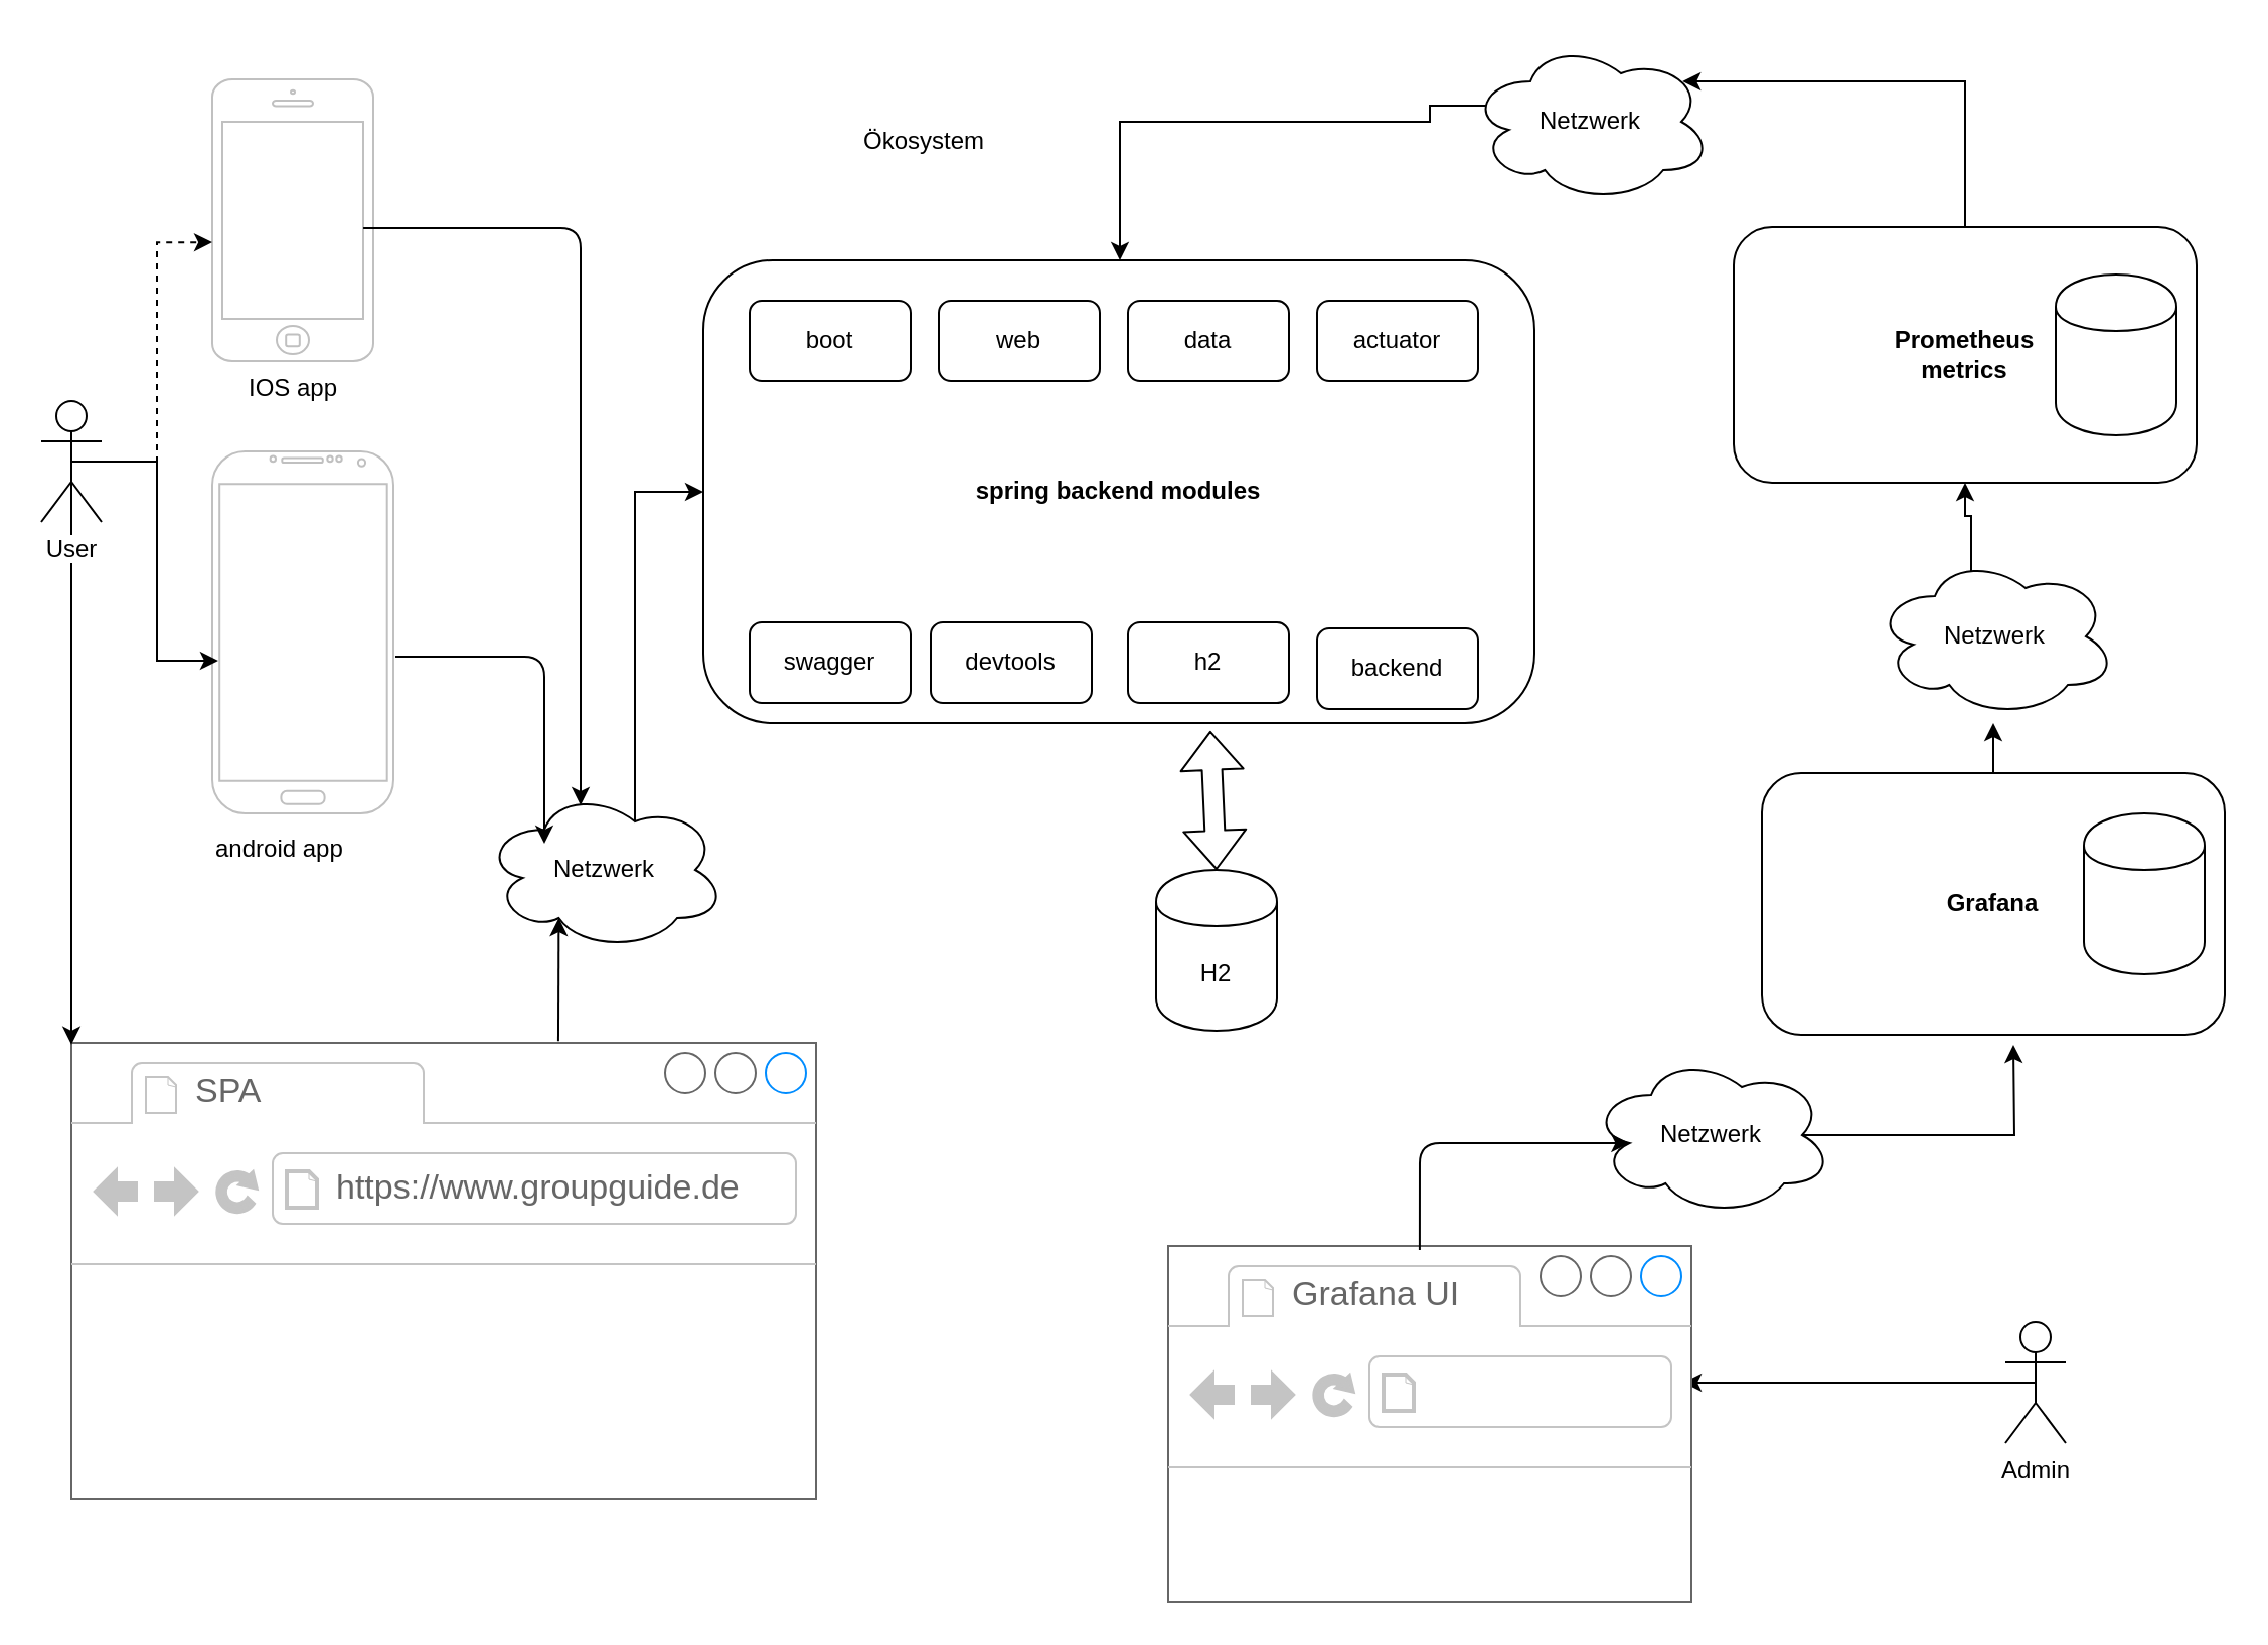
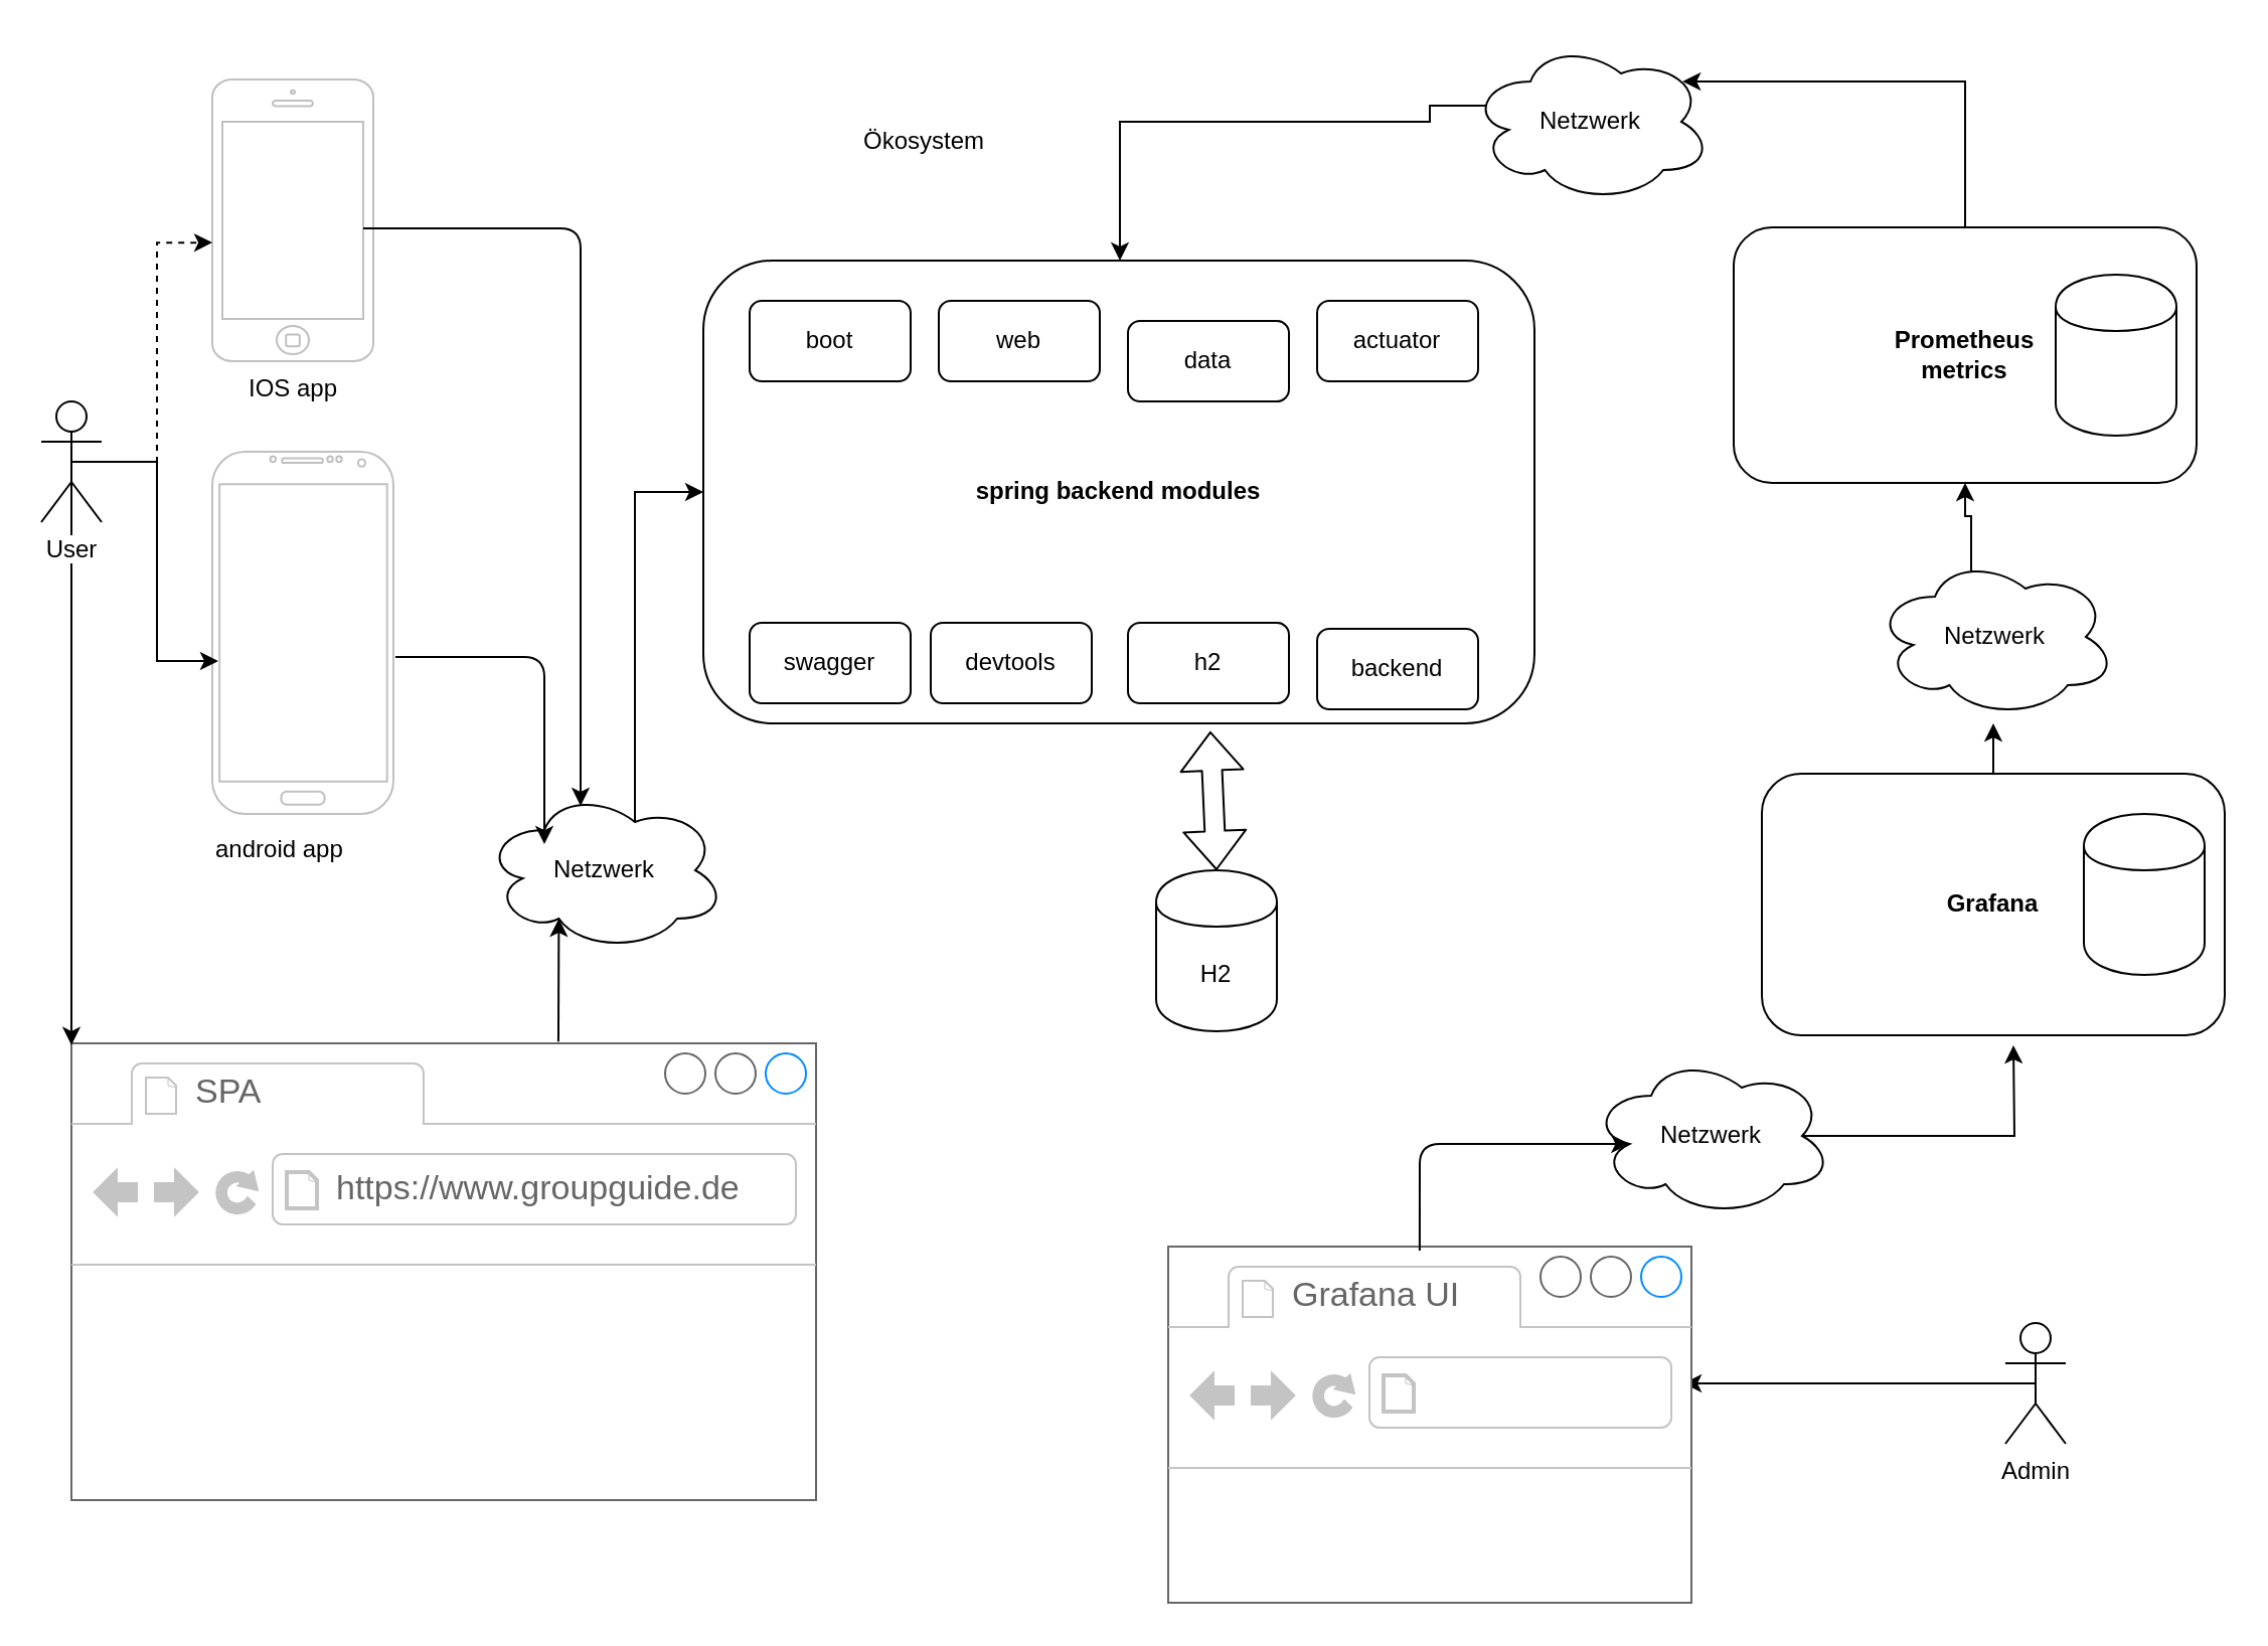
- <mxCell id="26" value="data" style="rounded=1;whiteSpace=wrap;html=1;" vertex="1" parent="1"><mxGeometry x="560" y="149" width="80" height="40" as="geometry" /></mxCell>
+ <mxCell id="26" value="data" style="rounded=1;whiteSpace=wrap;html=1;" vertex="1" parent="1"><mxGeometry x="560" y="159" width="80" height="40" as="geometry" /></mxCell>
